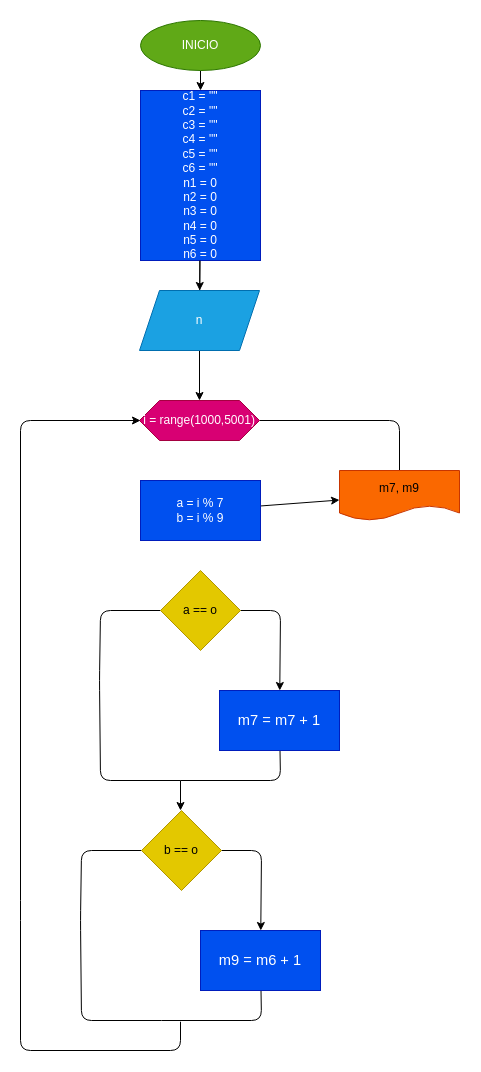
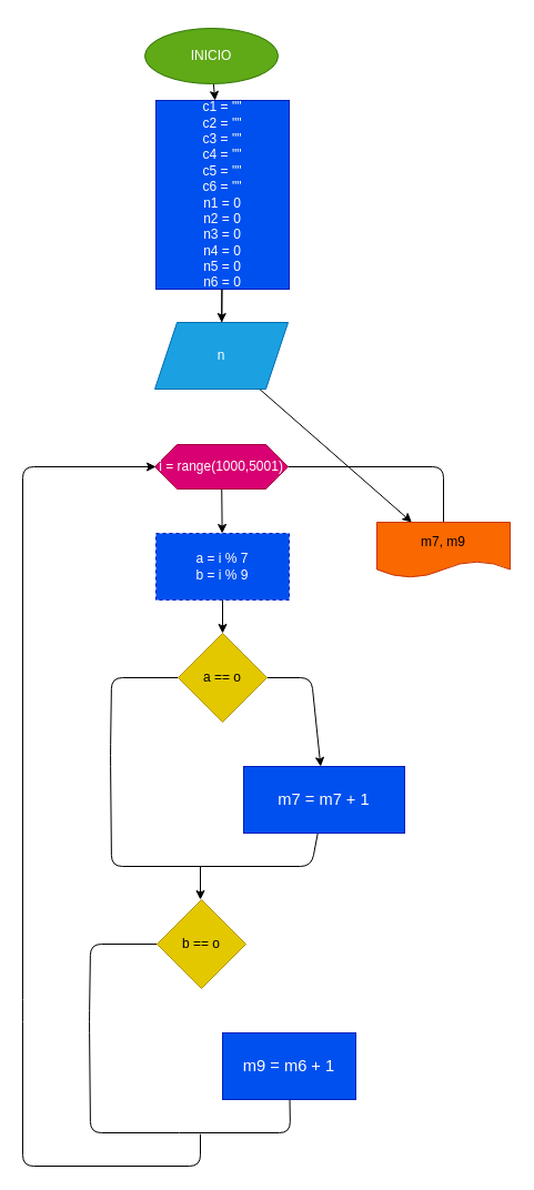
- <mxCell id="3" value="INICIO" style="ellipse;whiteSpace=wrap;html=1;fillColor=#60a917;fontColor=#ffffff;strokeColor=#2D7600;" vertex="1" parent="1"><mxGeometry x="140" width="120" height="50" as="geometry" y="20" /></mxCell>
+ <mxCell id="3" value="INICIO" style="ellipse;whiteSpace=wrap;html=1;fillColor=#60a917;fontColor=#ffffff;strokeColor=#2D7600;" vertex="1" parent="1"><mxGeometry x="130" y="25" width="120" height="50" as="geometry" /></mxCell>
- <mxCell id="4" value="" style="edgeStyle=none;html=1;startArrow=none;" edge="1" parent="1" source="26" target="9"><mxGeometry relative="1" as="geometry" /></mxCell>
+ <mxCell id="4" value="" style="edgeStyle=none;html=1;startArrow=none;" edge="1" parent="1" source="26" target="18"><mxGeometry relative="1" as="geometry" /></mxCell>
+ <mxCell id="8" value="" style="edgeStyle=none;html=1;" edge="1" parent="1" source="9" target="11"><mxGeometry relative="1" as="geometry" /></mxCell>
- <mxCell id="10" value="" style="edgeStyle=none;html=1;" edge="1" parent="1" source="11" target="18"><mxGeometry relative="1" as="geometry" /></mxCell>
+ <mxCell id="10" value="" style="edgeStyle=none;html=1;" edge="1" parent="1" source="11" target="14"><mxGeometry relative="1" as="geometry" /></mxCell>
- <mxCell id="11" value="&lt;div&gt;a = i % 7&lt;/div&gt;&lt;div&gt;&lt;span style=&quot;background-color: initial;&quot;&gt;b = i % 9&lt;/span&gt;&lt;/div&gt;" style="whiteSpace=wrap;html=1;fillColor=#0050ef;fontColor=#ffffff;strokeColor=#001DBC;" vertex="1" parent="1"><mxGeometry x="140" y="480" width="120" height="60" as="geometry" /></mxCell>
+ <mxCell id="11" value="&lt;div&gt;a = i % 7&lt;/div&gt;&lt;div&gt;&lt;span style=&quot;background-color: initial;&quot;&gt;b = i % 9&lt;/span&gt;&lt;/div&gt;" style="whiteSpace=wrap;html=1;fillColor=#0050ef;fontColor=#ffffff;strokeColor=#001DBC;dashed=1;" vertex="1" parent="1"><mxGeometry x="140" y="480" width="120" height="60" as="geometry" /></mxCell>
- <mxCell id="16" value="&lt;font face=&quot;Arial&quot;&gt;&lt;span style=&quot;font-size: 14.667px;&quot;&gt;m7 = m7 + 1&lt;/span&gt;&lt;/font&gt;" style="whiteSpace=wrap;html=1;fillColor=#0050ef;fontColor=#ffffff;strokeColor=#001DBC;" vertex="1" parent="1"><mxGeometry x="219" y="690" width="120" height="60" as="geometry" /></mxCell>
+ <mxCell id="16" value="&lt;font face=&quot;Arial&quot;&gt;&lt;span style=&quot;font-size: 14.667px;&quot;&gt;m7 = m7 + 1&lt;/span&gt;&lt;/font&gt;" style="whiteSpace=wrap;html=1;fillColor=#0050ef;fontColor=#ffffff;strokeColor=#001DBC;" vertex="1" parent="1"><mxGeometry x="219" y="690" width="145" height="60" as="geometry" /></mxCell>
- <mxCell id="20" value="" style="edgeStyle=none;html=1;" edge="1" parent="1" source="22" target="24"><mxGeometry relative="1" as="geometry"><Array as="points"><mxPoint x="261" y="850" /></Array></mxGeometry></mxCell>
